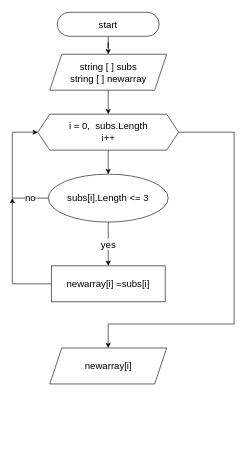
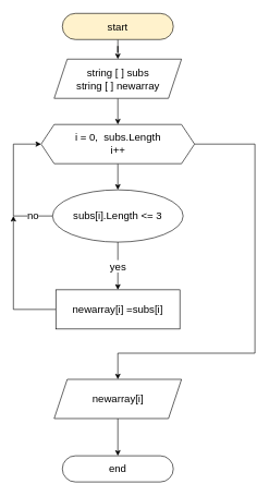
- <mxCell id="3" value="start" style="rounded=1;whiteSpace=wrap;html=1;fontSize=16;arcSize=50;" vertex="1" parent="1"><mxGeometry x="95" y="20" width="170" height="40" as="geometry" /></mxCell>
+ <mxCell id="3" value="start" style="rounded=1;whiteSpace=wrap;html=1;fontSize=16;arcSize=50;fillColor=#fff2cc;" vertex="1" parent="1"><mxGeometry x="95" y="20" width="170" height="40" as="geometry" /></mxCell>
+ <mxCell id="14" value="" style="edgeStyle=orthogonalEdgeStyle;rounded=0;orthogonalLoop=1;jettySize=auto;html=1;fontSize=16;" edge="1" parent="1" source="15" target="16"><mxGeometry relative="1" as="geometry" /></mxCell>
+ <mxCell id="16" value="end" style="rounded=1;whiteSpace=wrap;html=1;fontSize=16;arcSize=50;" vertex="1" parent="1"><mxGeometry x="95" y="697" width="170" height="40" as="geometry" /></mxCell>
